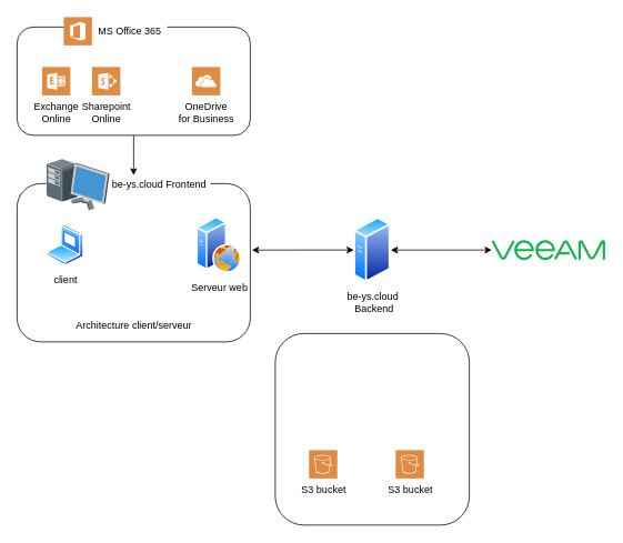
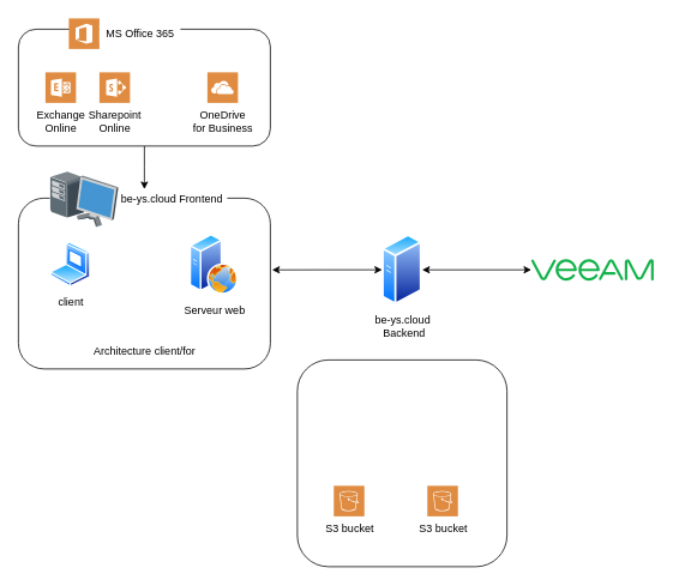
- <mxCell id="13" value="Serveur web" style="aspect=fixed;perimeter=ellipsePerimeter;html=1;align=center;shadow=0;dashed=0;spacingTop=3;image;image=img/lib/active_directory/web_server.svg;fillColor=#ffffff;" vertex="1" parent="9"><mxGeometry x="215.5" y="70" width="54" height="67.5" as="geometry" /></mxCell>
+ <mxCell id="13" value="Serveur web" style="aspect=fixed;perimeter=ellipsePerimeter;html=1;align=center;shadow=0;dashed=0;spacingTop=3;image;image=img/lib/active_directory/web_server.svg;fillColor=#ffffff;" vertex="1" parent="9"><mxGeometry x="190.5" y="70" width="54" height="67.5" as="geometry" /></mxCell>
- <mxCell id="15" value="Architecture client/serveur" style="text;html=1;align=center;verticalAlign=middle;resizable=0;points=[];autosize=1;strokeColor=none;" vertex="1" parent="9"><mxGeometry x="65" y="190" width="150" height="20" as="geometry" /></mxCell>
+ <mxCell id="15" value="Architecture client/for" style="text;html=1;align=center;verticalAlign=middle;resizable=0;points=[];autosize=1;strokeColor=none;" vertex="1" parent="9"><mxGeometry x="65" y="190" width="150" height="20" as="geometry" /></mxCell>
